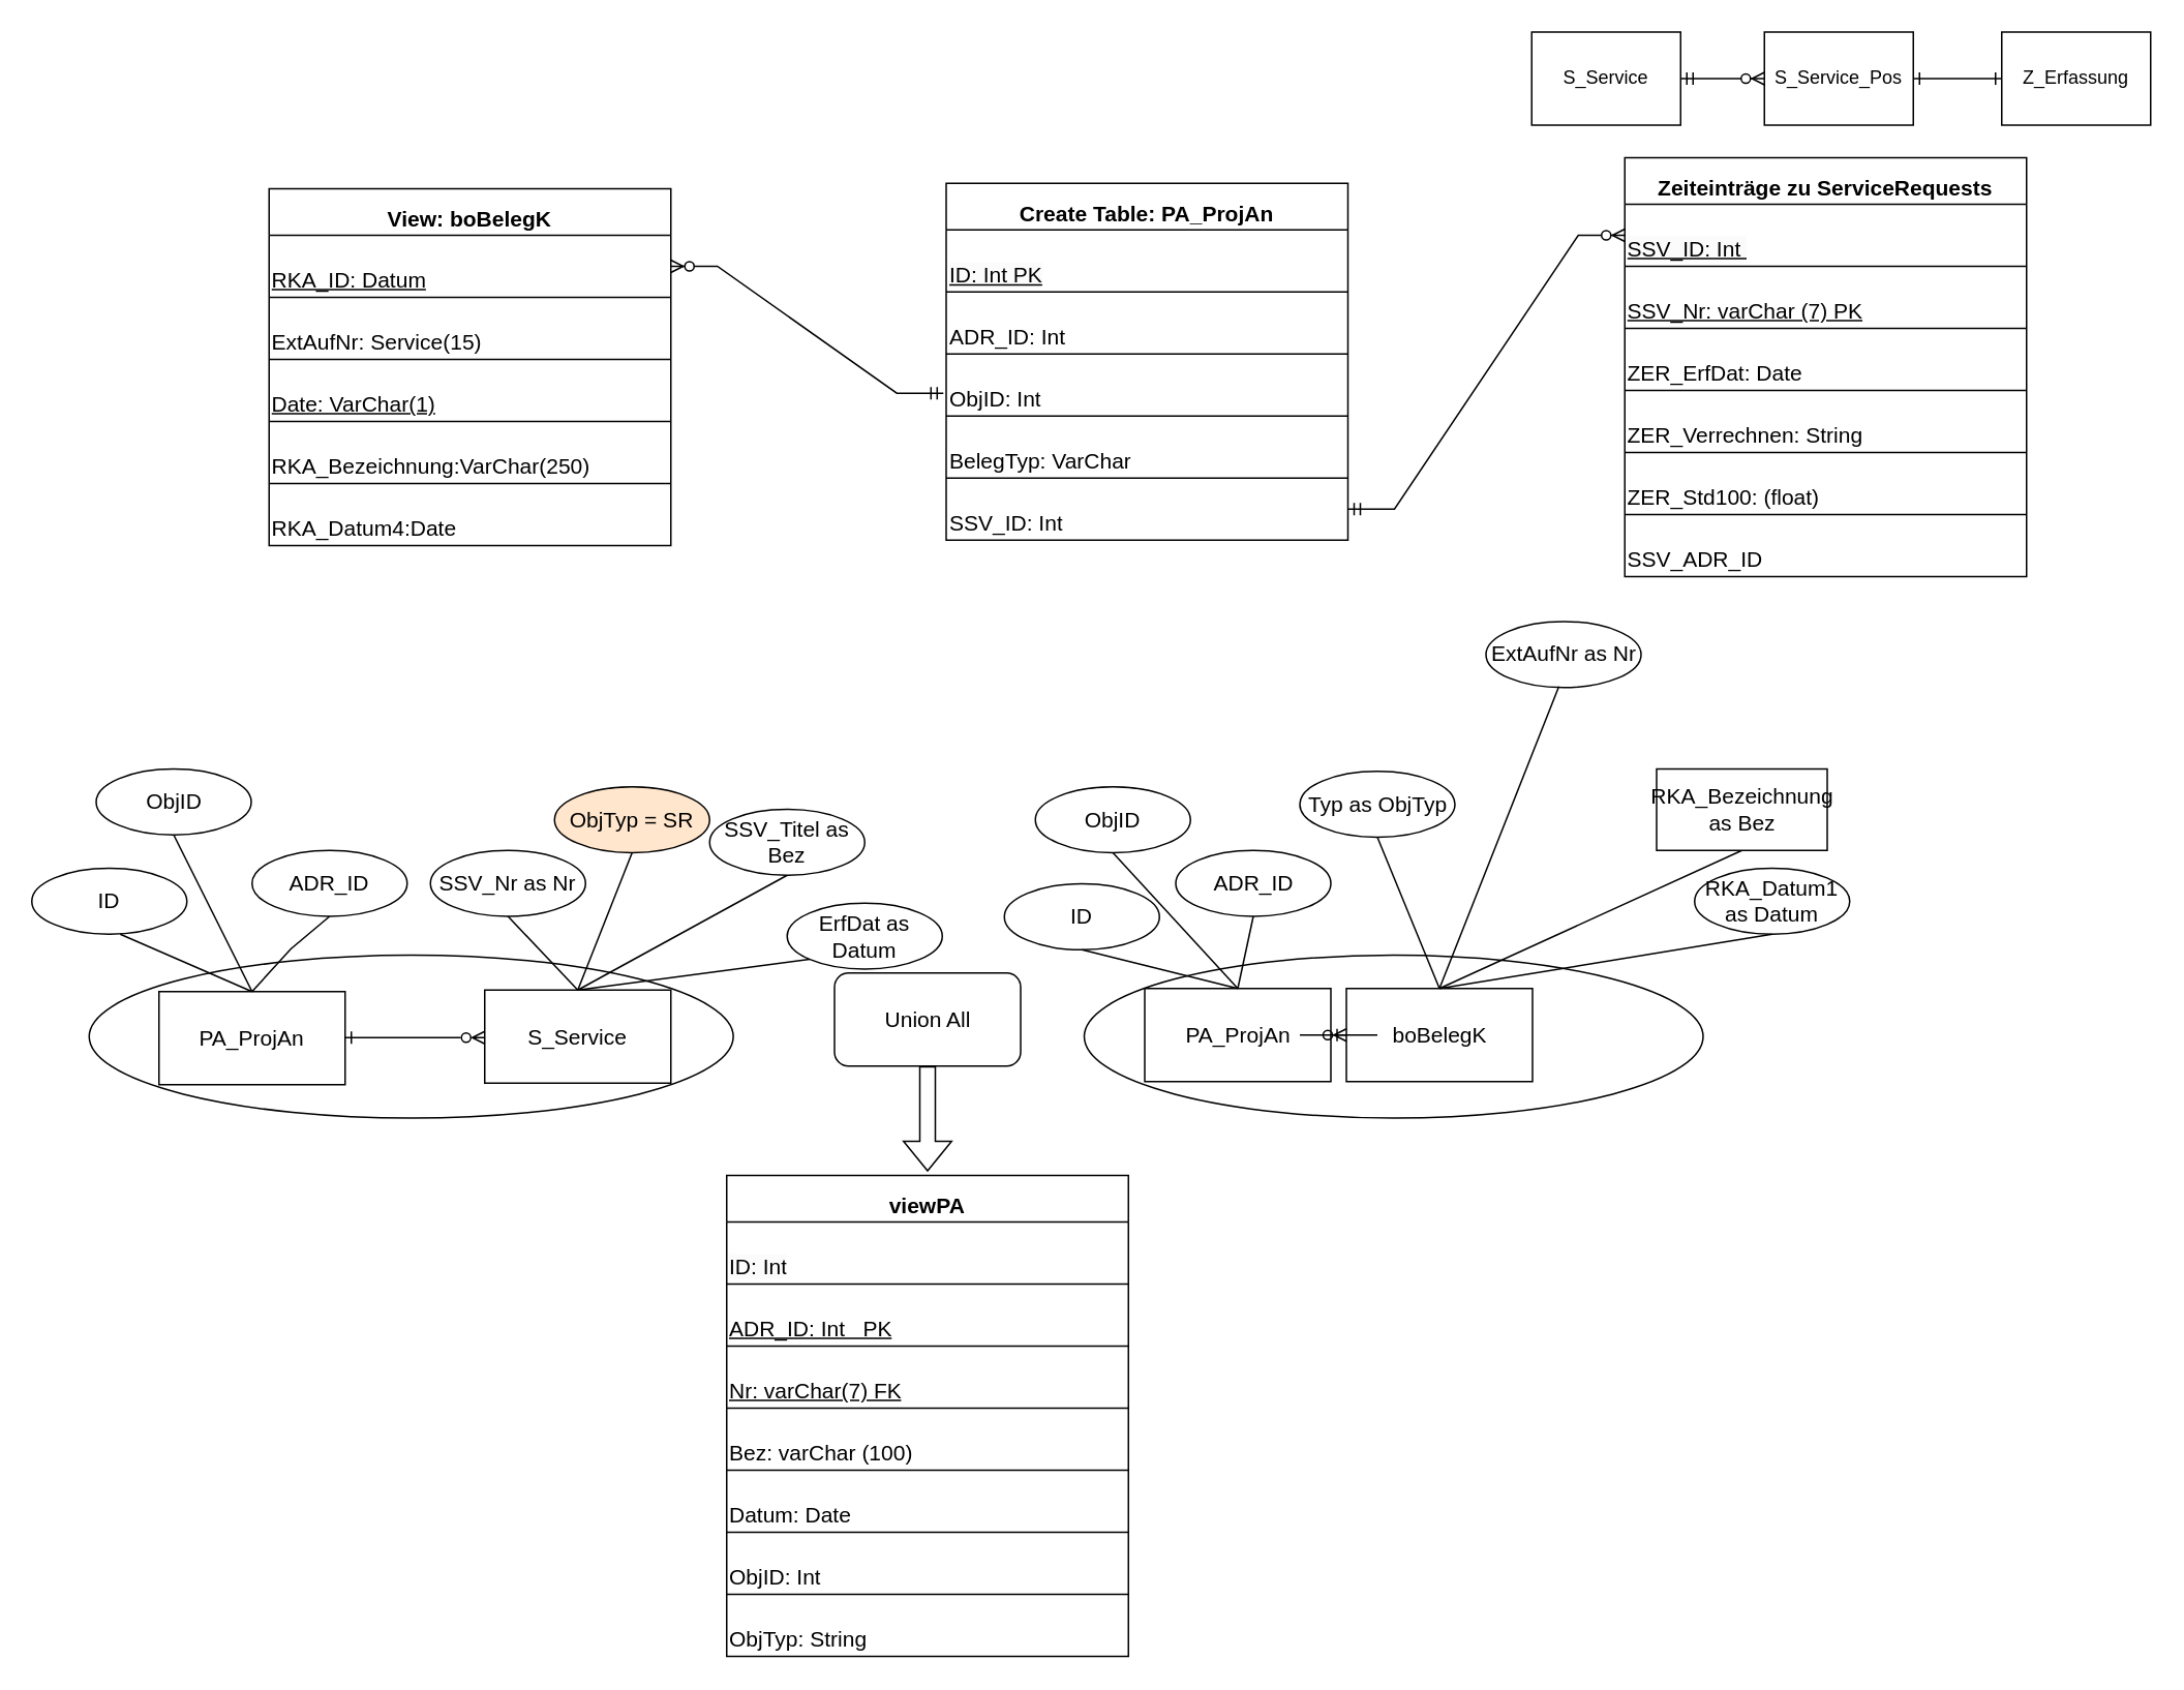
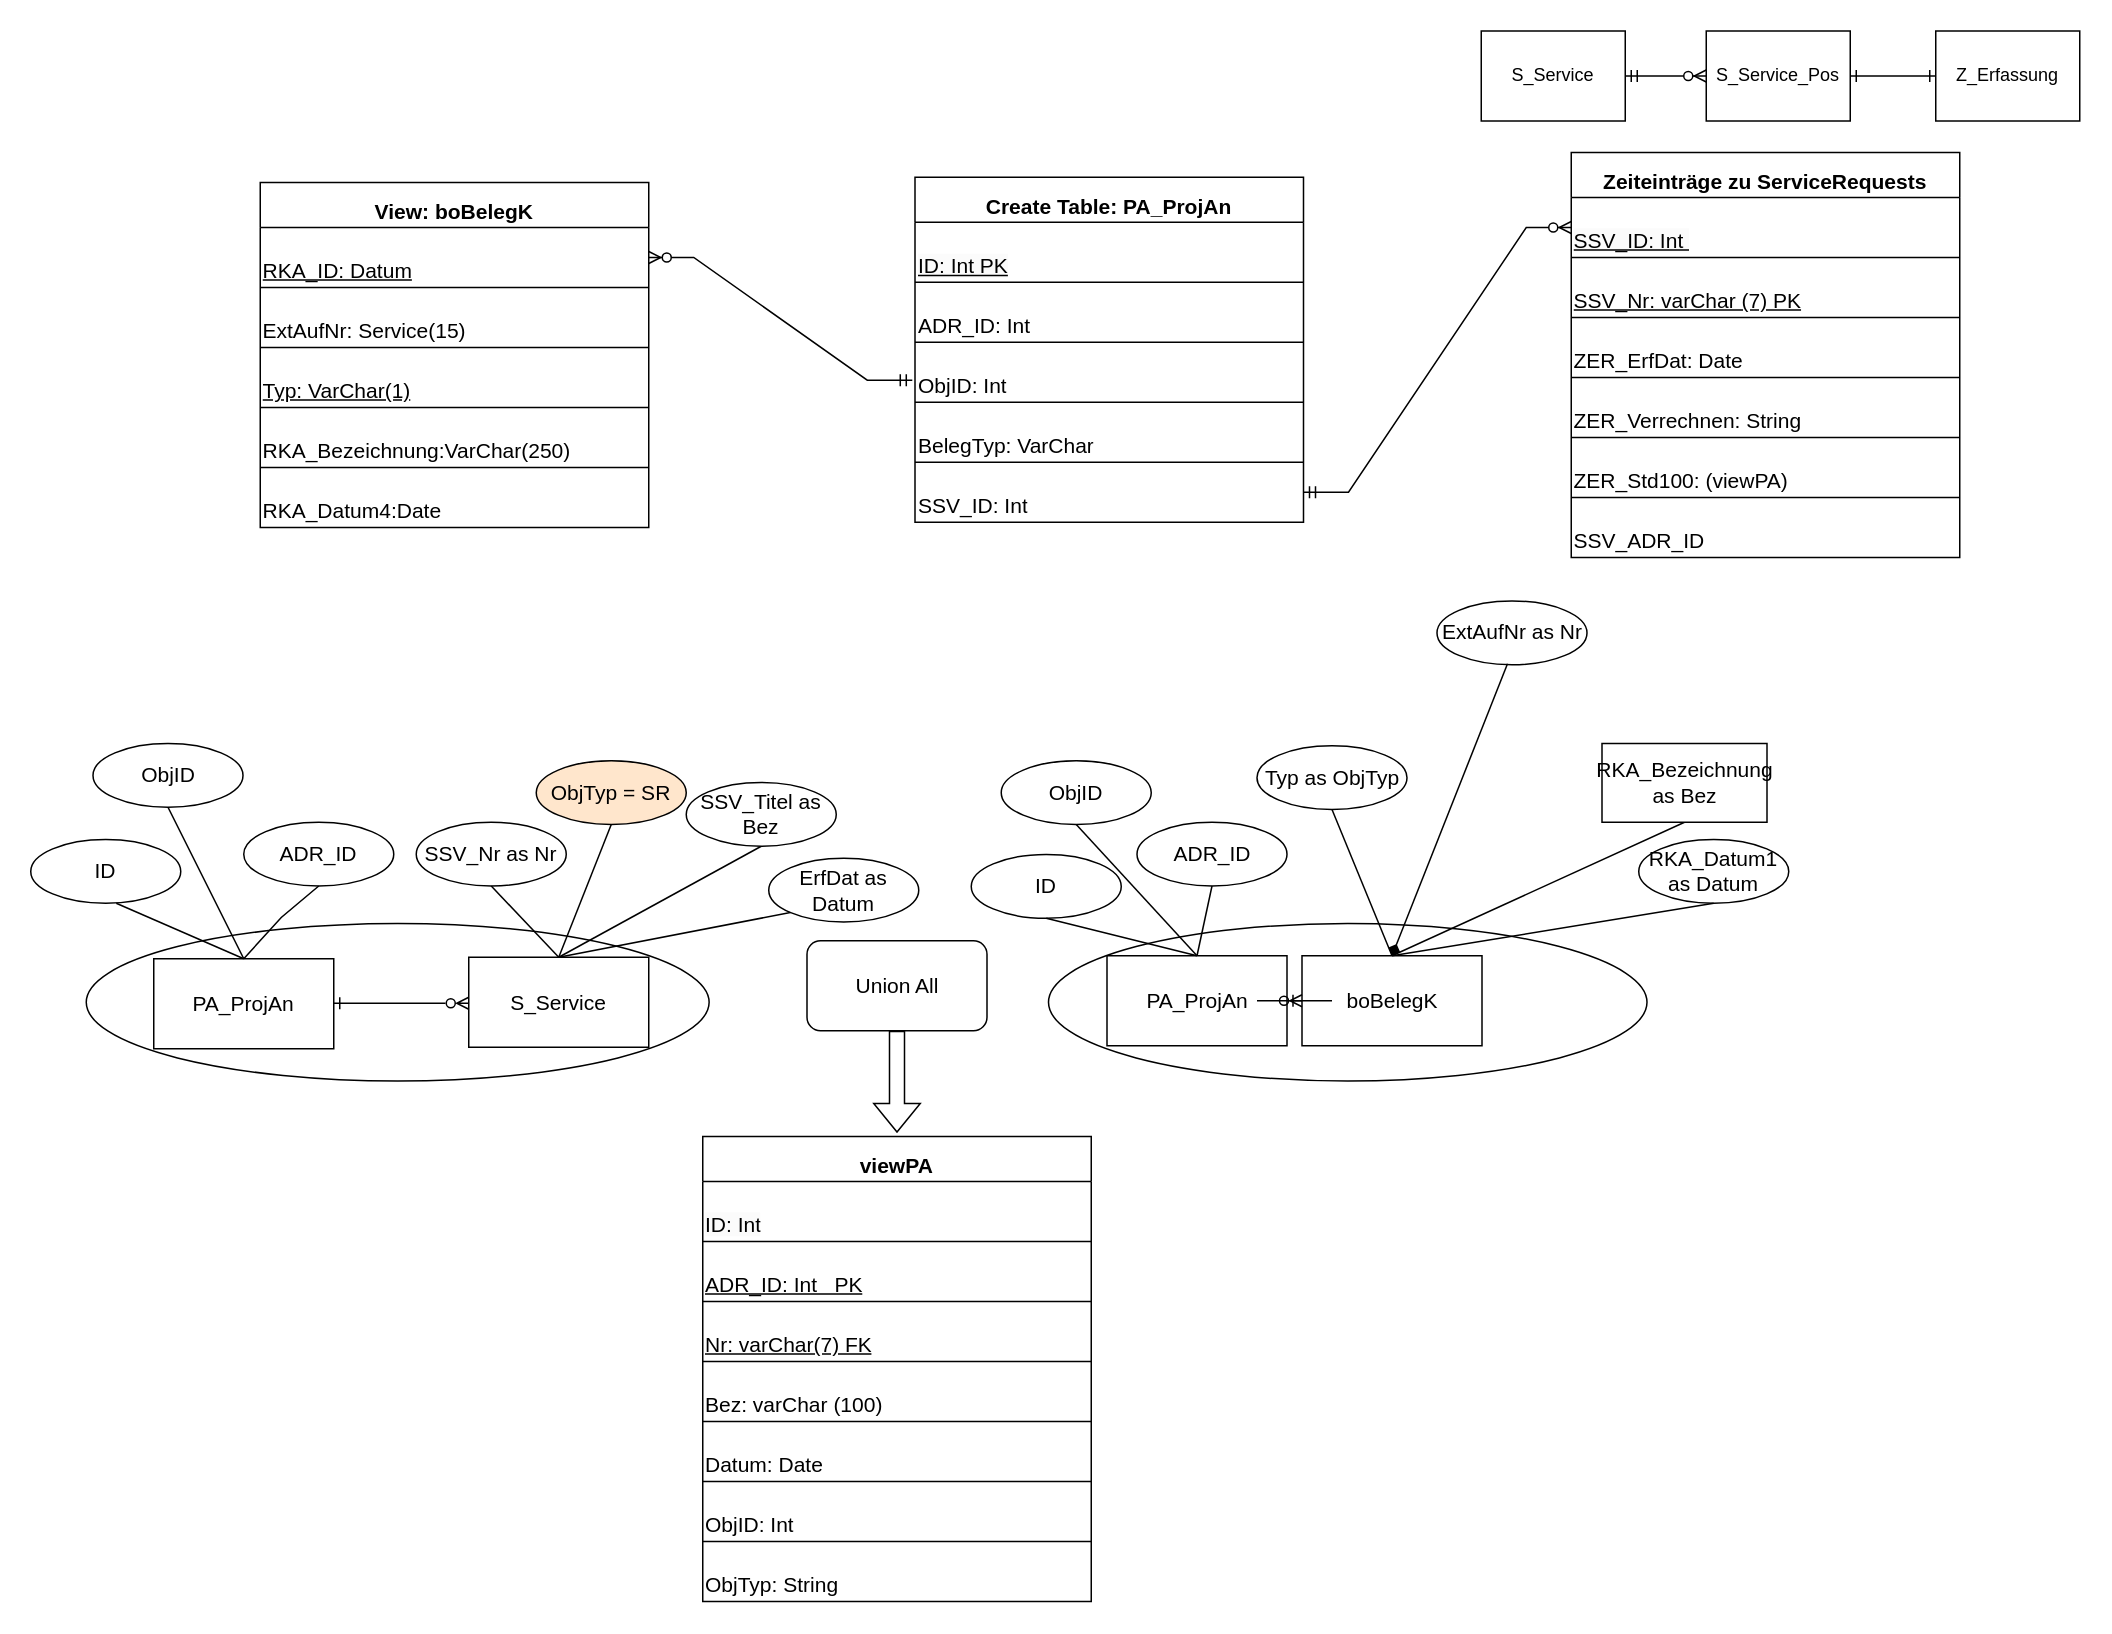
- <mxCell id="92" value="&lt;u&gt;Date: VarChar(1)&lt;span style=&quot;white-space: pre;&quot;&gt;&#09;&lt;/span&gt;&lt;/u&gt;" style="shape=partialRectangle;html=1;whiteSpace=wrap;connectable=0;strokeColor=inherit;overflow=hidden;fillColor=none;top=0;left=0;bottom=0;right=0;pointerEvents=1;fontSize=14;align=left;verticalAlign=bottom;" vertex="1" parent="91"><mxGeometry width="259" height="40" as="geometry"><mxRectangle width="259" height="40" as="alternateBounds" /></mxGeometry></mxCell>
+ <mxCell id="92" value="&lt;u&gt;Typ: VarChar(1)&lt;span style=&quot;white-space: pre;&quot;&gt;&#09;&lt;/span&gt;&lt;/u&gt;" style="shape=partialRectangle;html=1;whiteSpace=wrap;connectable=0;strokeColor=inherit;overflow=hidden;fillColor=none;top=0;left=0;bottom=0;right=0;pointerEvents=1;fontSize=14;align=left;verticalAlign=bottom;" vertex="1" parent="91"><mxGeometry width="259" height="40" as="geometry"><mxRectangle width="259" height="40" as="alternateBounds" /></mxGeometry></mxCell>
- <mxCell id="83" value="ZER_Std100: (float)" style="shape=partialRectangle;html=1;whiteSpace=wrap;connectable=0;strokeColor=inherit;overflow=hidden;fillColor=none;top=0;left=0;bottom=0;right=0;pointerEvents=1;fontSize=14;align=left;verticalAlign=bottom;" parent="82" vertex="1"><mxGeometry width="259" height="40" as="geometry"><mxRectangle width="259" height="40" as="alternateBounds" /></mxGeometry></mxCell>
+ <mxCell id="83" value="ZER_Std100: (viewPA)" style="shape=partialRectangle;html=1;whiteSpace=wrap;connectable=0;strokeColor=inherit;overflow=hidden;fillColor=none;top=0;left=0;bottom=0;right=0;pointerEvents=1;fontSize=14;align=left;verticalAlign=bottom;" parent="82" vertex="1"><mxGeometry width="259" height="40" as="geometry"><mxRectangle width="259" height="40" as="alternateBounds" /></mxGeometry></mxCell>
- <mxCell id="20" value="ErfDat as Datum" style="ellipse;whiteSpace=wrap;html=1;fontSize=14;fontStyle=0" parent="1" vertex="1"><mxGeometry x="507" y="581.5" width="100" height="42.5" as="geometry" /></mxCell>
+ <mxCell id="20" value="ErfDat as Datum" style="ellipse;whiteSpace=wrap;html=1;fontSize=14;fontStyle=0" parent="1" vertex="1"><mxGeometry x="512" y="571.5" width="100" height="42.5" as="geometry" /></mxCell>
- <mxCell id="37" value="" style="endArrow=none;html=1;rounded=0;fontSize=14;exitX=0.47;exitY=0.985;exitDx=0;exitDy=0;entryX=0.5;entryY=0;entryDx=0;entryDy=0;exitPerimeter=0;fontStyle=0" parent="1" source="30" target="10" edge="1"><mxGeometry width="50" height="50" relative="1" as="geometry"><mxPoint x="767.5" y="621.5" as="sourcePoint" /><mxPoint x="787.5" y="656.5" as="targetPoint" /></mxGeometry></mxCell>
+ <mxCell id="37" value="" style="endArrow=diamond;html=1;rounded=0;fontSize=14;exitX=0.47;exitY=0.985;exitDx=0;exitDy=0;entryX=0.5;entryY=0;entryDx=0;entryDy=0;exitPerimeter=0;fontStyle=0;" parent="1" source="30" target="10" edge="1"><mxGeometry width="50" height="50" relative="1" as="geometry"><mxPoint x="767.5" y="621.5" as="sourcePoint" /><mxPoint x="787.5" y="656.5" as="targetPoint" /></mxGeometry></mxCell>
